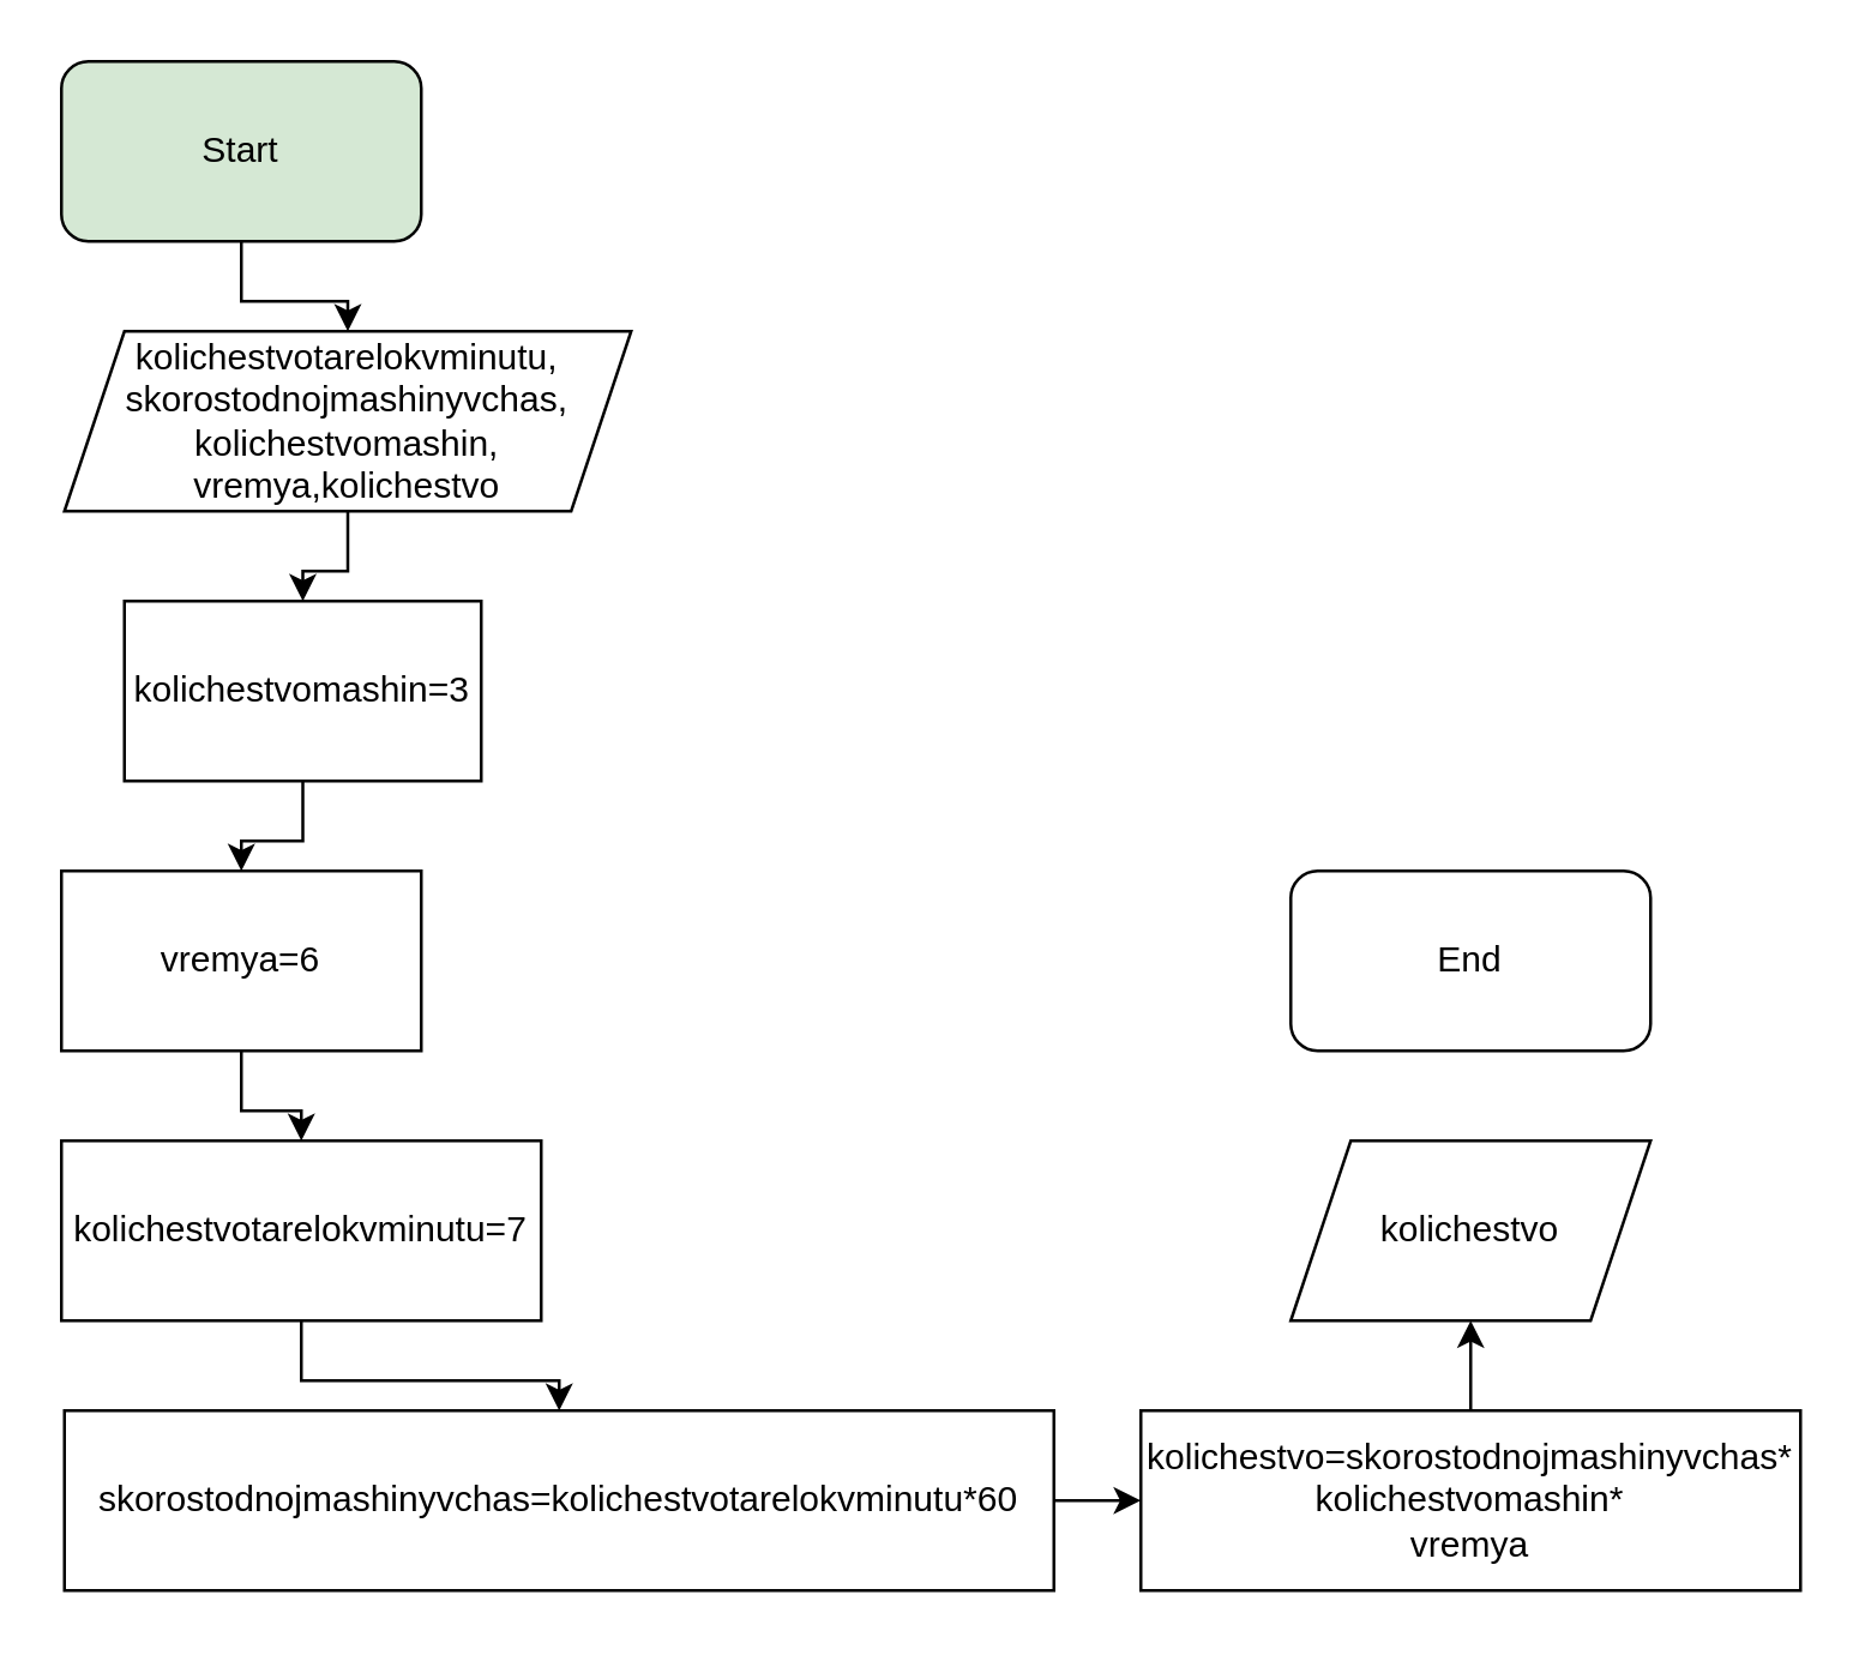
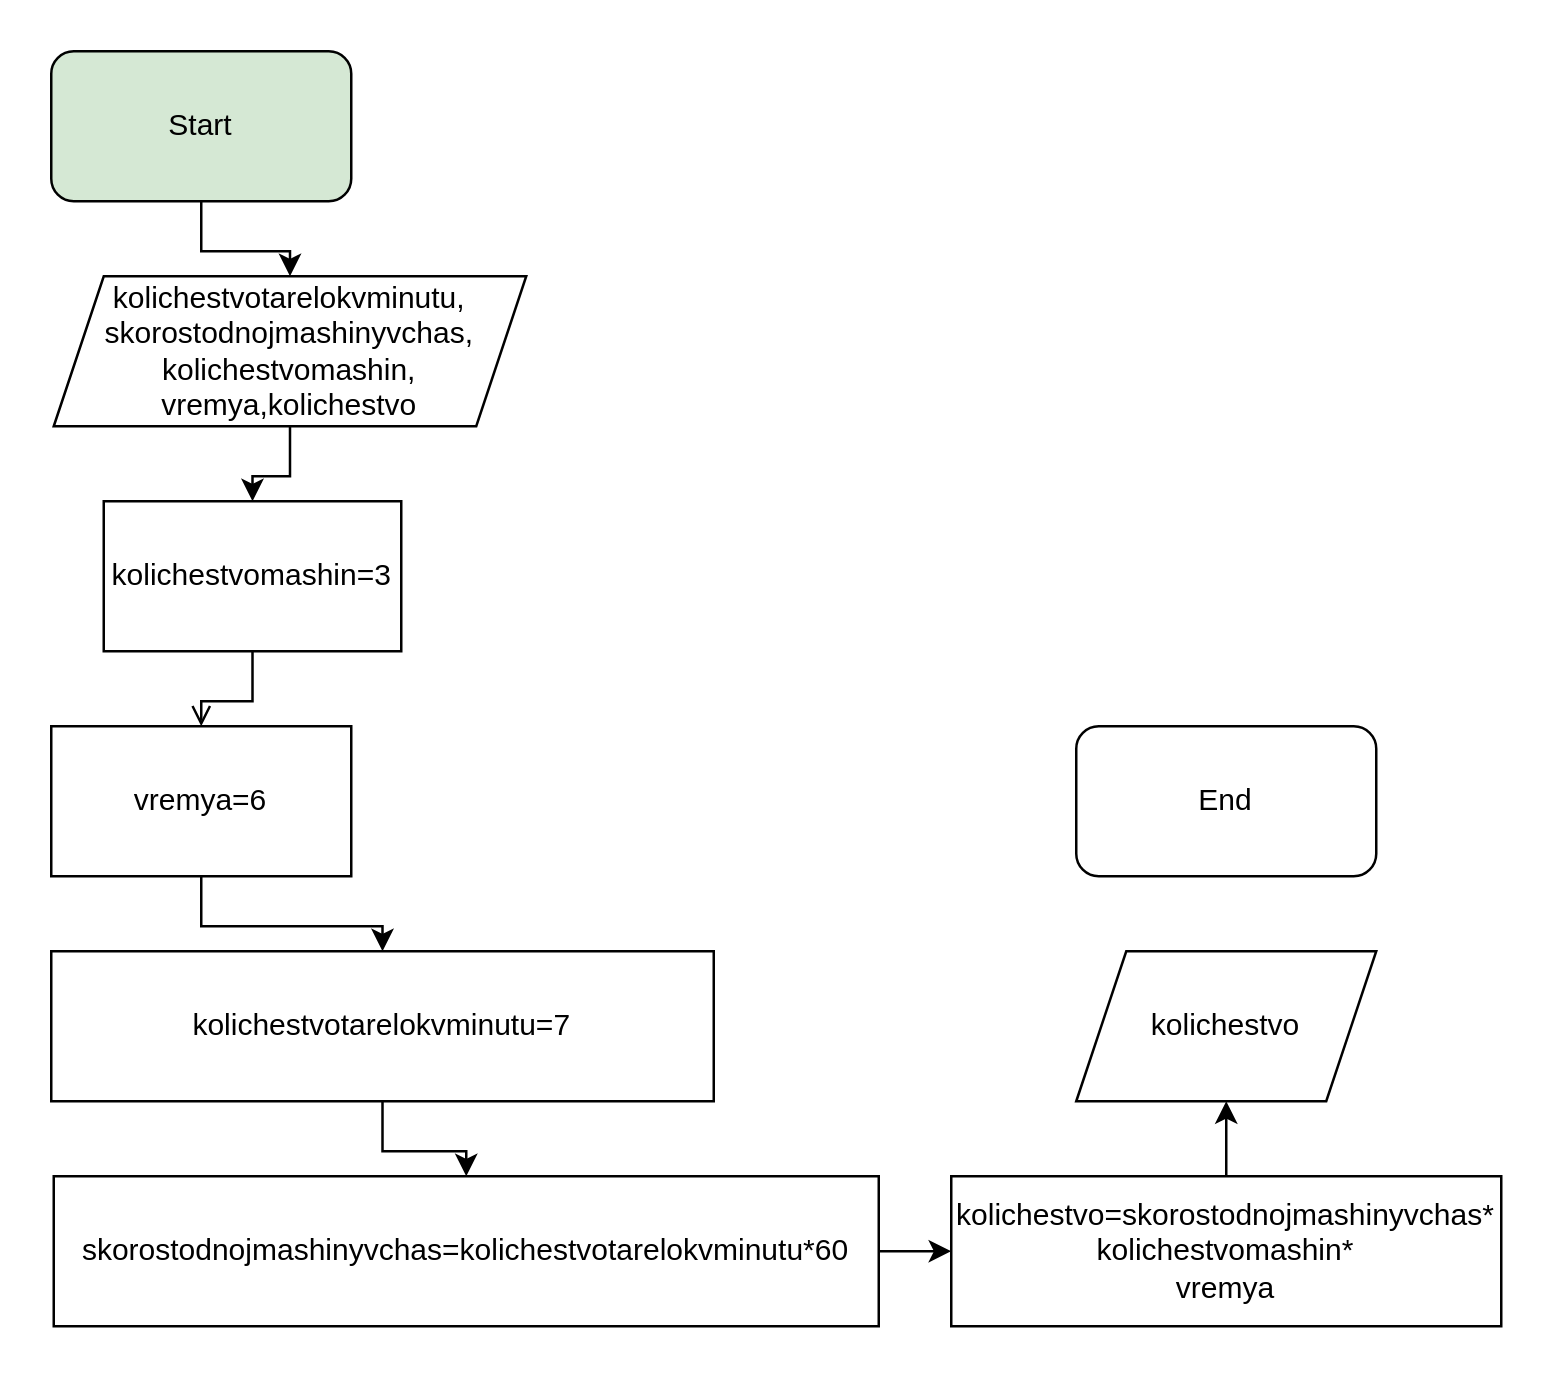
- <mxCell id="6" value="" style="edgeStyle=orthogonalEdgeStyle;rounded=0;orthogonalLoop=1;jettySize=auto;html=1;" edge="1" parent="1" source="7" target="9"><mxGeometry relative="1" as="geometry" /></mxCell>
+ <mxCell id="6" value="" style="edgeStyle=orthogonalEdgeStyle;rounded=0;orthogonalLoop=1;jettySize=auto;html=1;endArrow=open;" edge="1" parent="1" source="7" target="9"><mxGeometry relative="1" as="geometry" /></mxCell>
- <mxCell id="11" value="kolichestvotarelokvminutu=7" style="whiteSpace=wrap;html=1;" vertex="1" parent="1"><mxGeometry y="380" width="160" height="60" as="geometry" x="20" /></mxCell>
+ <mxCell id="11" value="kolichestvotarelokvminutu=7" style="whiteSpace=wrap;html=1;" vertex="1" parent="1"><mxGeometry x="20" y="380" width="265" height="60" as="geometry" /></mxCell>
